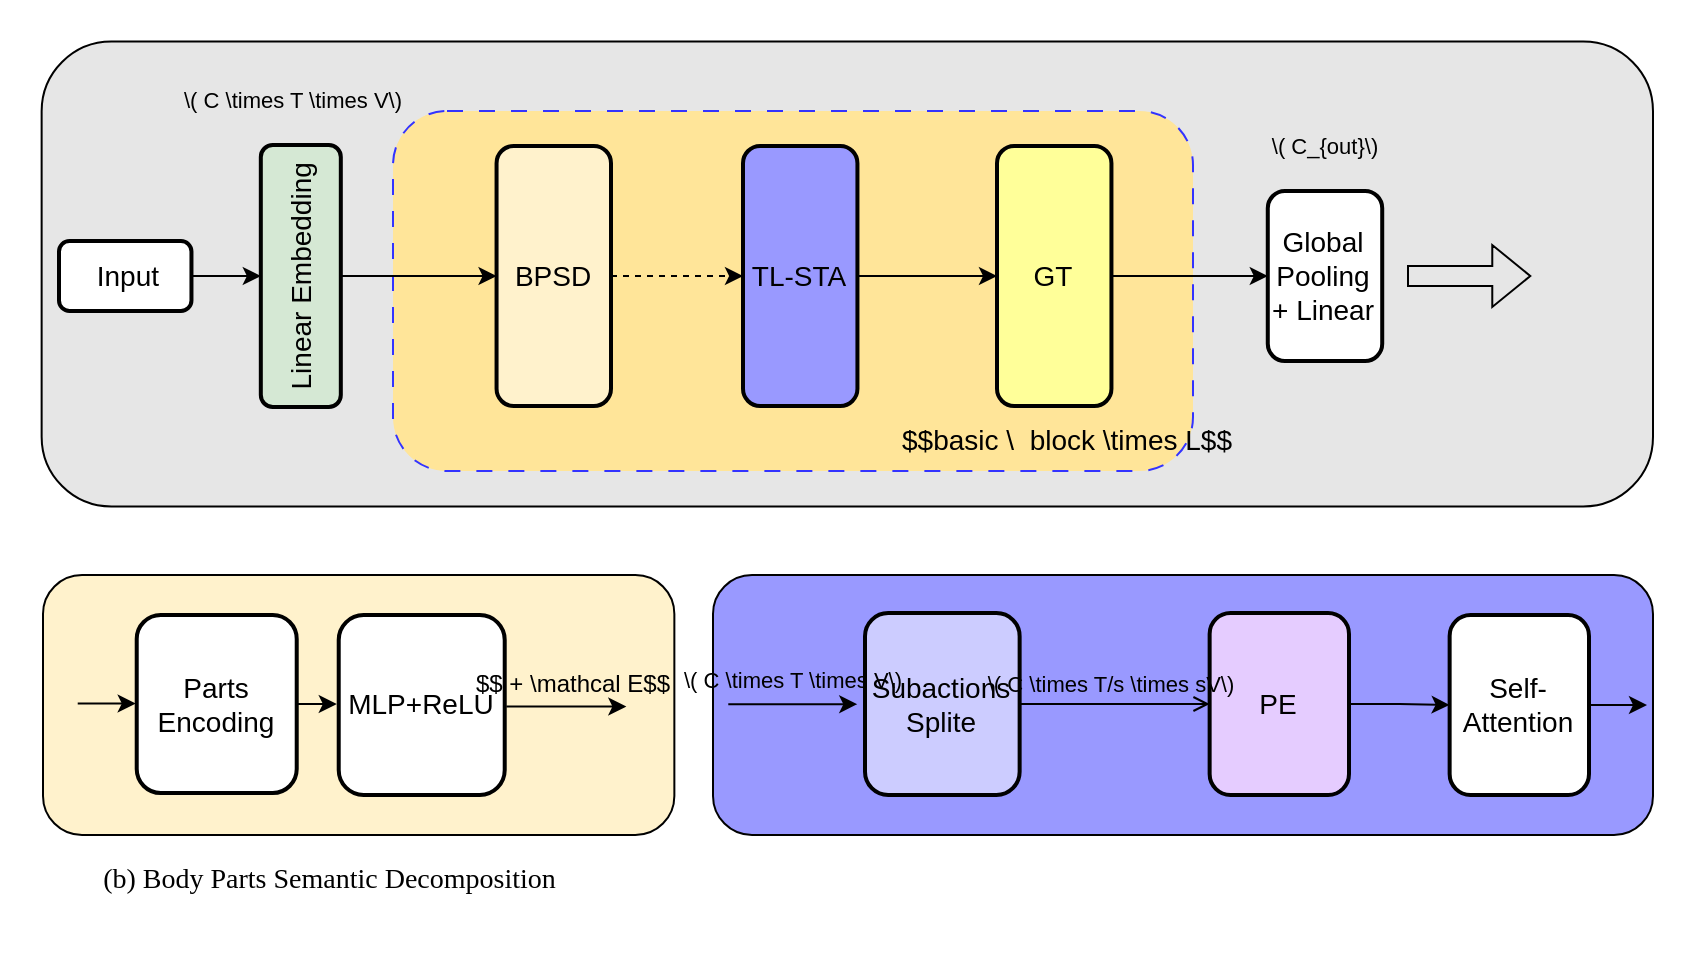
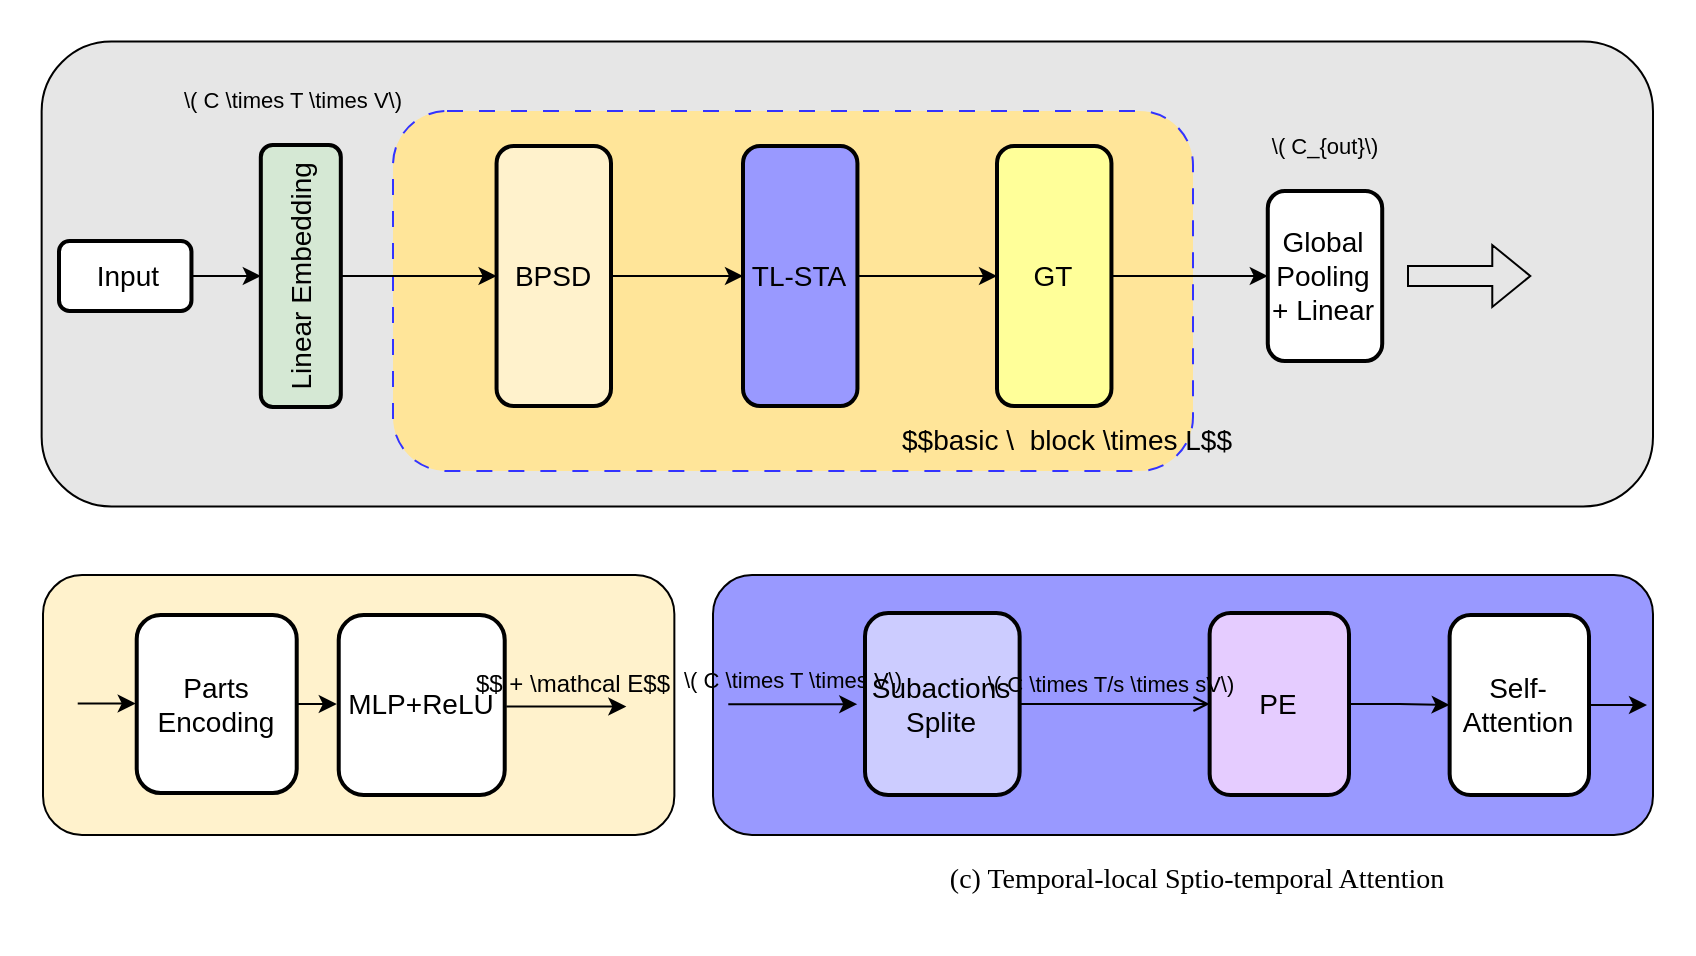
- <mxCell id="11" style="edgeStyle=orthogonalEdgeStyle;rounded=0;orthogonalLoop=1;jettySize=auto;html=1;exitX=1;exitY=0.5;exitDx=0;exitDy=0;entryX=0;entryY=0.5;entryDx=0;entryDy=0;dashed=1;" edge="1" parent="2" source="8" target="10"><mxGeometry relative="1" as="geometry" /></mxCell>
+ <mxCell id="11" style="edgeStyle=orthogonalEdgeStyle;rounded=0;orthogonalLoop=1;jettySize=auto;html=1;exitX=1;exitY=0.5;exitDx=0;exitDy=0;entryX=0;entryY=0.5;entryDx=0;entryDy=0;" edge="1" parent="2" source="8" target="10"><mxGeometry relative="1" as="geometry" /></mxCell>
- <mxCell id="39" value="&lt;font style=&quot;font-size: 14px;&quot; face=&quot;Times New Roman&quot;&gt;(b) Body Parts Semantic Decomposition&amp;nbsp;&lt;/font&gt;" style="text;html=1;align=center;verticalAlign=middle;resizable=0;points=[];autosize=1;strokeColor=none;fillColor=none;" vertex="1" parent="2"><mxGeometry x="20.68" y="404.751" width="250" height="30" as="geometry" /></mxCell>
+ <mxCell id="40" value="&lt;font style=&quot;font-size: 14px;&quot; face=&quot;Times New Roman&quot;&gt;(c) Temporal-local Sptio-temporal Attention&lt;/font&gt;" style="text;html=1;align=center;verticalAlign=middle;resizable=0;points=[];autosize=1;strokeColor=none;fillColor=none;" vertex="1" parent="2"><mxGeometry x="442.68" y="404.751" width="270" height="30" as="geometry" /></mxCell>
